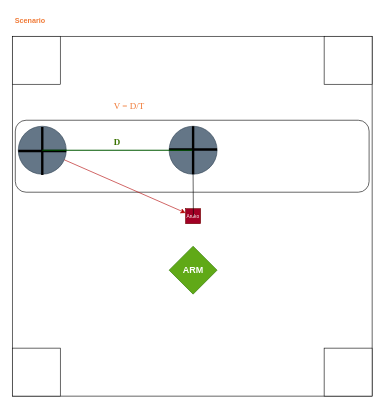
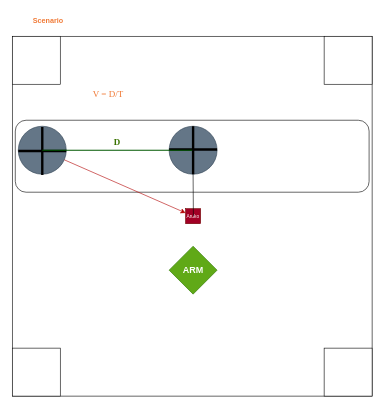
- <mxCell id="3" value="&lt;b&gt;&lt;font color=&quot;#f07935&quot;&gt;Scenario&lt;/font&gt;&lt;/b&gt;" style="text;html=1;strokeColor=none;fillColor=none;align=center;verticalAlign=middle;whiteSpace=wrap;rounded=0;" vertex="1" parent="1"><mxGeometry x="20" y="20" width="60" height="30" as="geometry" /></mxCell>
+ <mxCell id="3" value="&lt;b&gt;&lt;font color=&quot;#f07935&quot;&gt;Scenario&lt;/font&gt;&lt;/b&gt;" style="text;html=1;strokeColor=none;fillColor=none;align=center;verticalAlign=middle;whiteSpace=wrap;rounded=0;" vertex="1" parent="1"><mxGeometry x="50" y="20" width="60" height="30" as="geometry" /></mxCell>
- <mxCell id="19" value="V = D/T" style="text;html=1;strokeColor=none;fillColor=none;align=center;verticalAlign=middle;whiteSpace=wrap;rounded=0;fontFamily=Garamond;fontSize=15;fontColor=#F07935;" vertex="1" parent="1"><mxGeometry x="185" y="160" width="60" height="30" as="geometry" /></mxCell>
+ <mxCell id="19" value="V = D/T" style="text;html=1;strokeColor=none;fillColor=none;align=center;verticalAlign=middle;whiteSpace=wrap;rounded=0;fontFamily=Garamond;fontSize=15;fontColor=#F07935;" vertex="1" parent="1"><mxGeometry x="150" y="140" width="60" height="30" as="geometry" /></mxCell>
